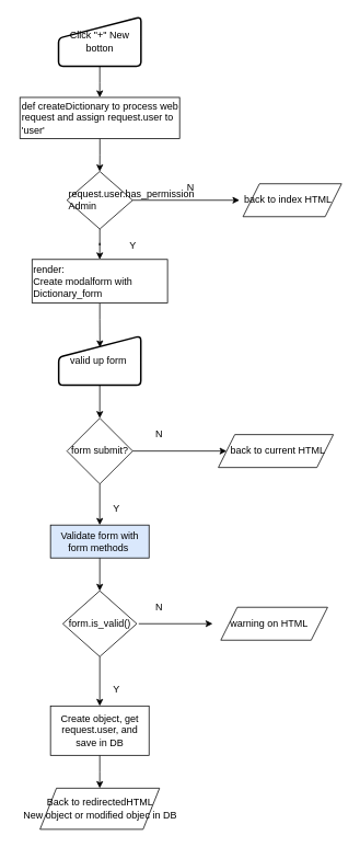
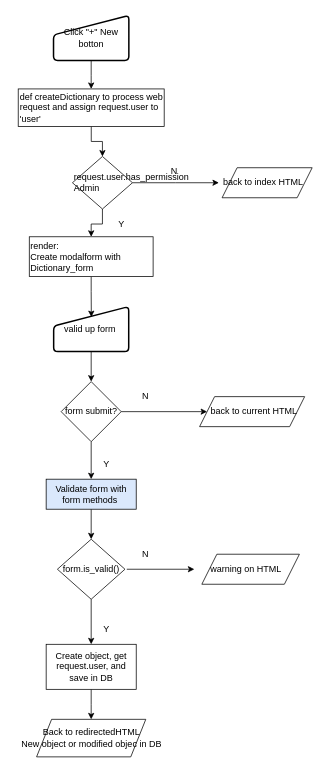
- <mxCell id="26" value="request.user.has_permission Admin&lt;br&gt;" style="rhombus;whiteSpace=wrap;html=1;align=left;" vertex="1" parent="1"><mxGeometry x="80.82" y="208" width="80" height="70" as="geometry" /></mxCell>
+ <mxCell id="26" value="request.user.has_permission Admin&lt;br&gt;" style="rhombus;whiteSpace=wrap;html=1;align=left;" vertex="1" parent="1"><mxGeometry x="95.82" y="208" width="80" height="70" as="geometry" /></mxCell>
